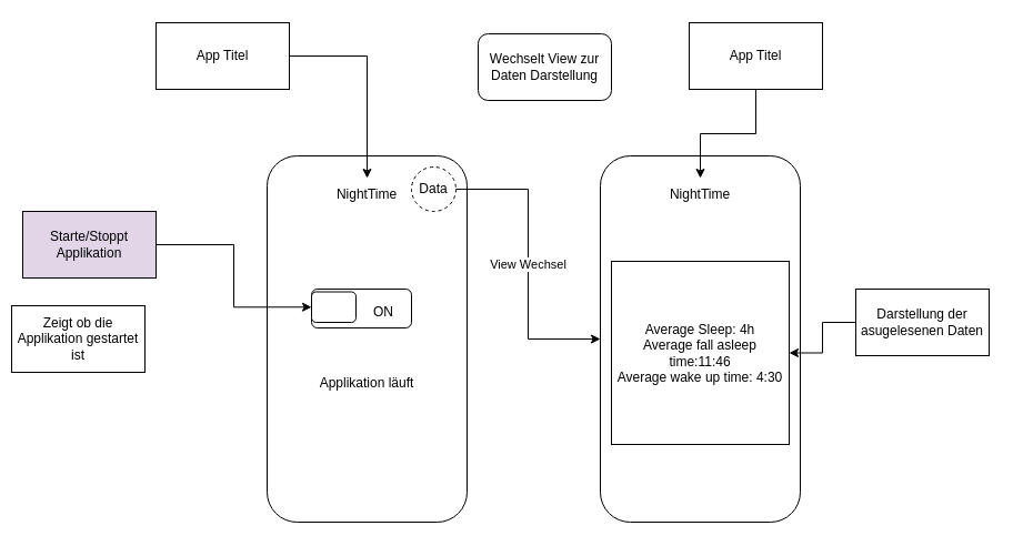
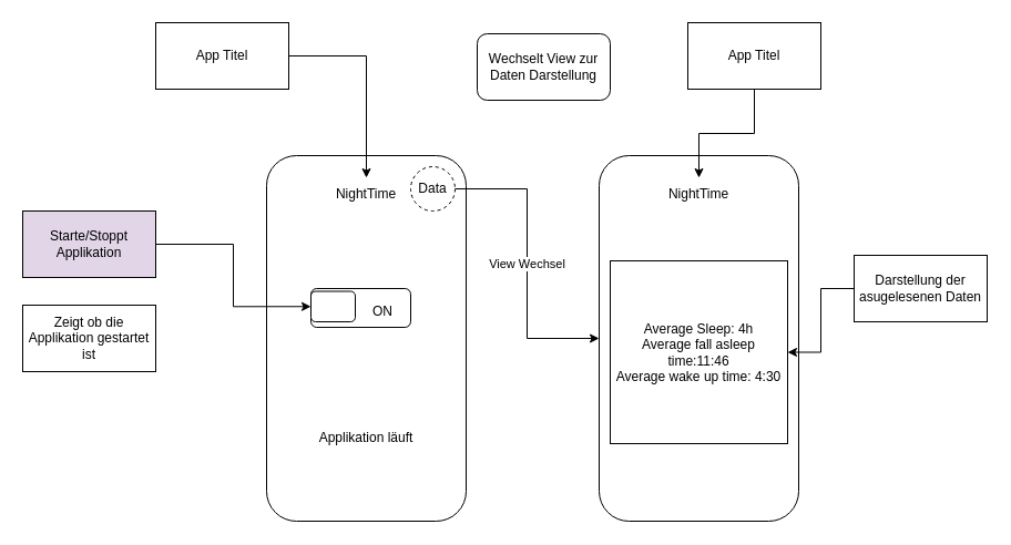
- <mxCell id="15" value="Darstellung der asugelesenen Daten" style="rounded=0;whiteSpace=wrap;html=1;" vertex="1" parent="1"><mxGeometry x="770" y="260" width="120" height="60" as="geometry" /></mxCell>
+ <mxCell id="15" value="Darstellung der asugelesenen Daten" style="rounded=0;whiteSpace=wrap;html=1;" vertex="1" parent="1"><mxGeometry x="770" y="230" width="120" height="60" as="geometry" /></mxCell>
- <mxCell id="12" value="Zeigt ob die Applikation gestartet ist" style="rounded=0;whiteSpace=wrap;html=1;" vertex="1" parent="1"><mxGeometry x="10" y="275" width="120" height="60" as="geometry" /></mxCell>
+ <mxCell id="12" value="Zeigt ob die Applikation gestartet ist" style="rounded=0;whiteSpace=wrap;html=1;" vertex="1" parent="1"><mxGeometry x="20" y="275" width="120" height="60" as="geometry" /></mxCell>
- <mxCell id="3" value="Applikation läuft" style="text;html=1;strokeColor=none;fillColor=none;align=center;verticalAlign=middle;whiteSpace=wrap;rounded=0;" vertex="1" parent="1"><mxGeometry x="260" y="330" width="140" height="30" as="geometry" /></mxCell>
+ <mxCell id="3" value="Applikation läuft" style="text;html=1;strokeColor=none;fillColor=none;align=center;verticalAlign=middle;whiteSpace=wrap;rounded=0;" vertex="1" parent="1"><mxGeometry x="260" y="380" width="140" height="30" as="geometry" /></mxCell>
